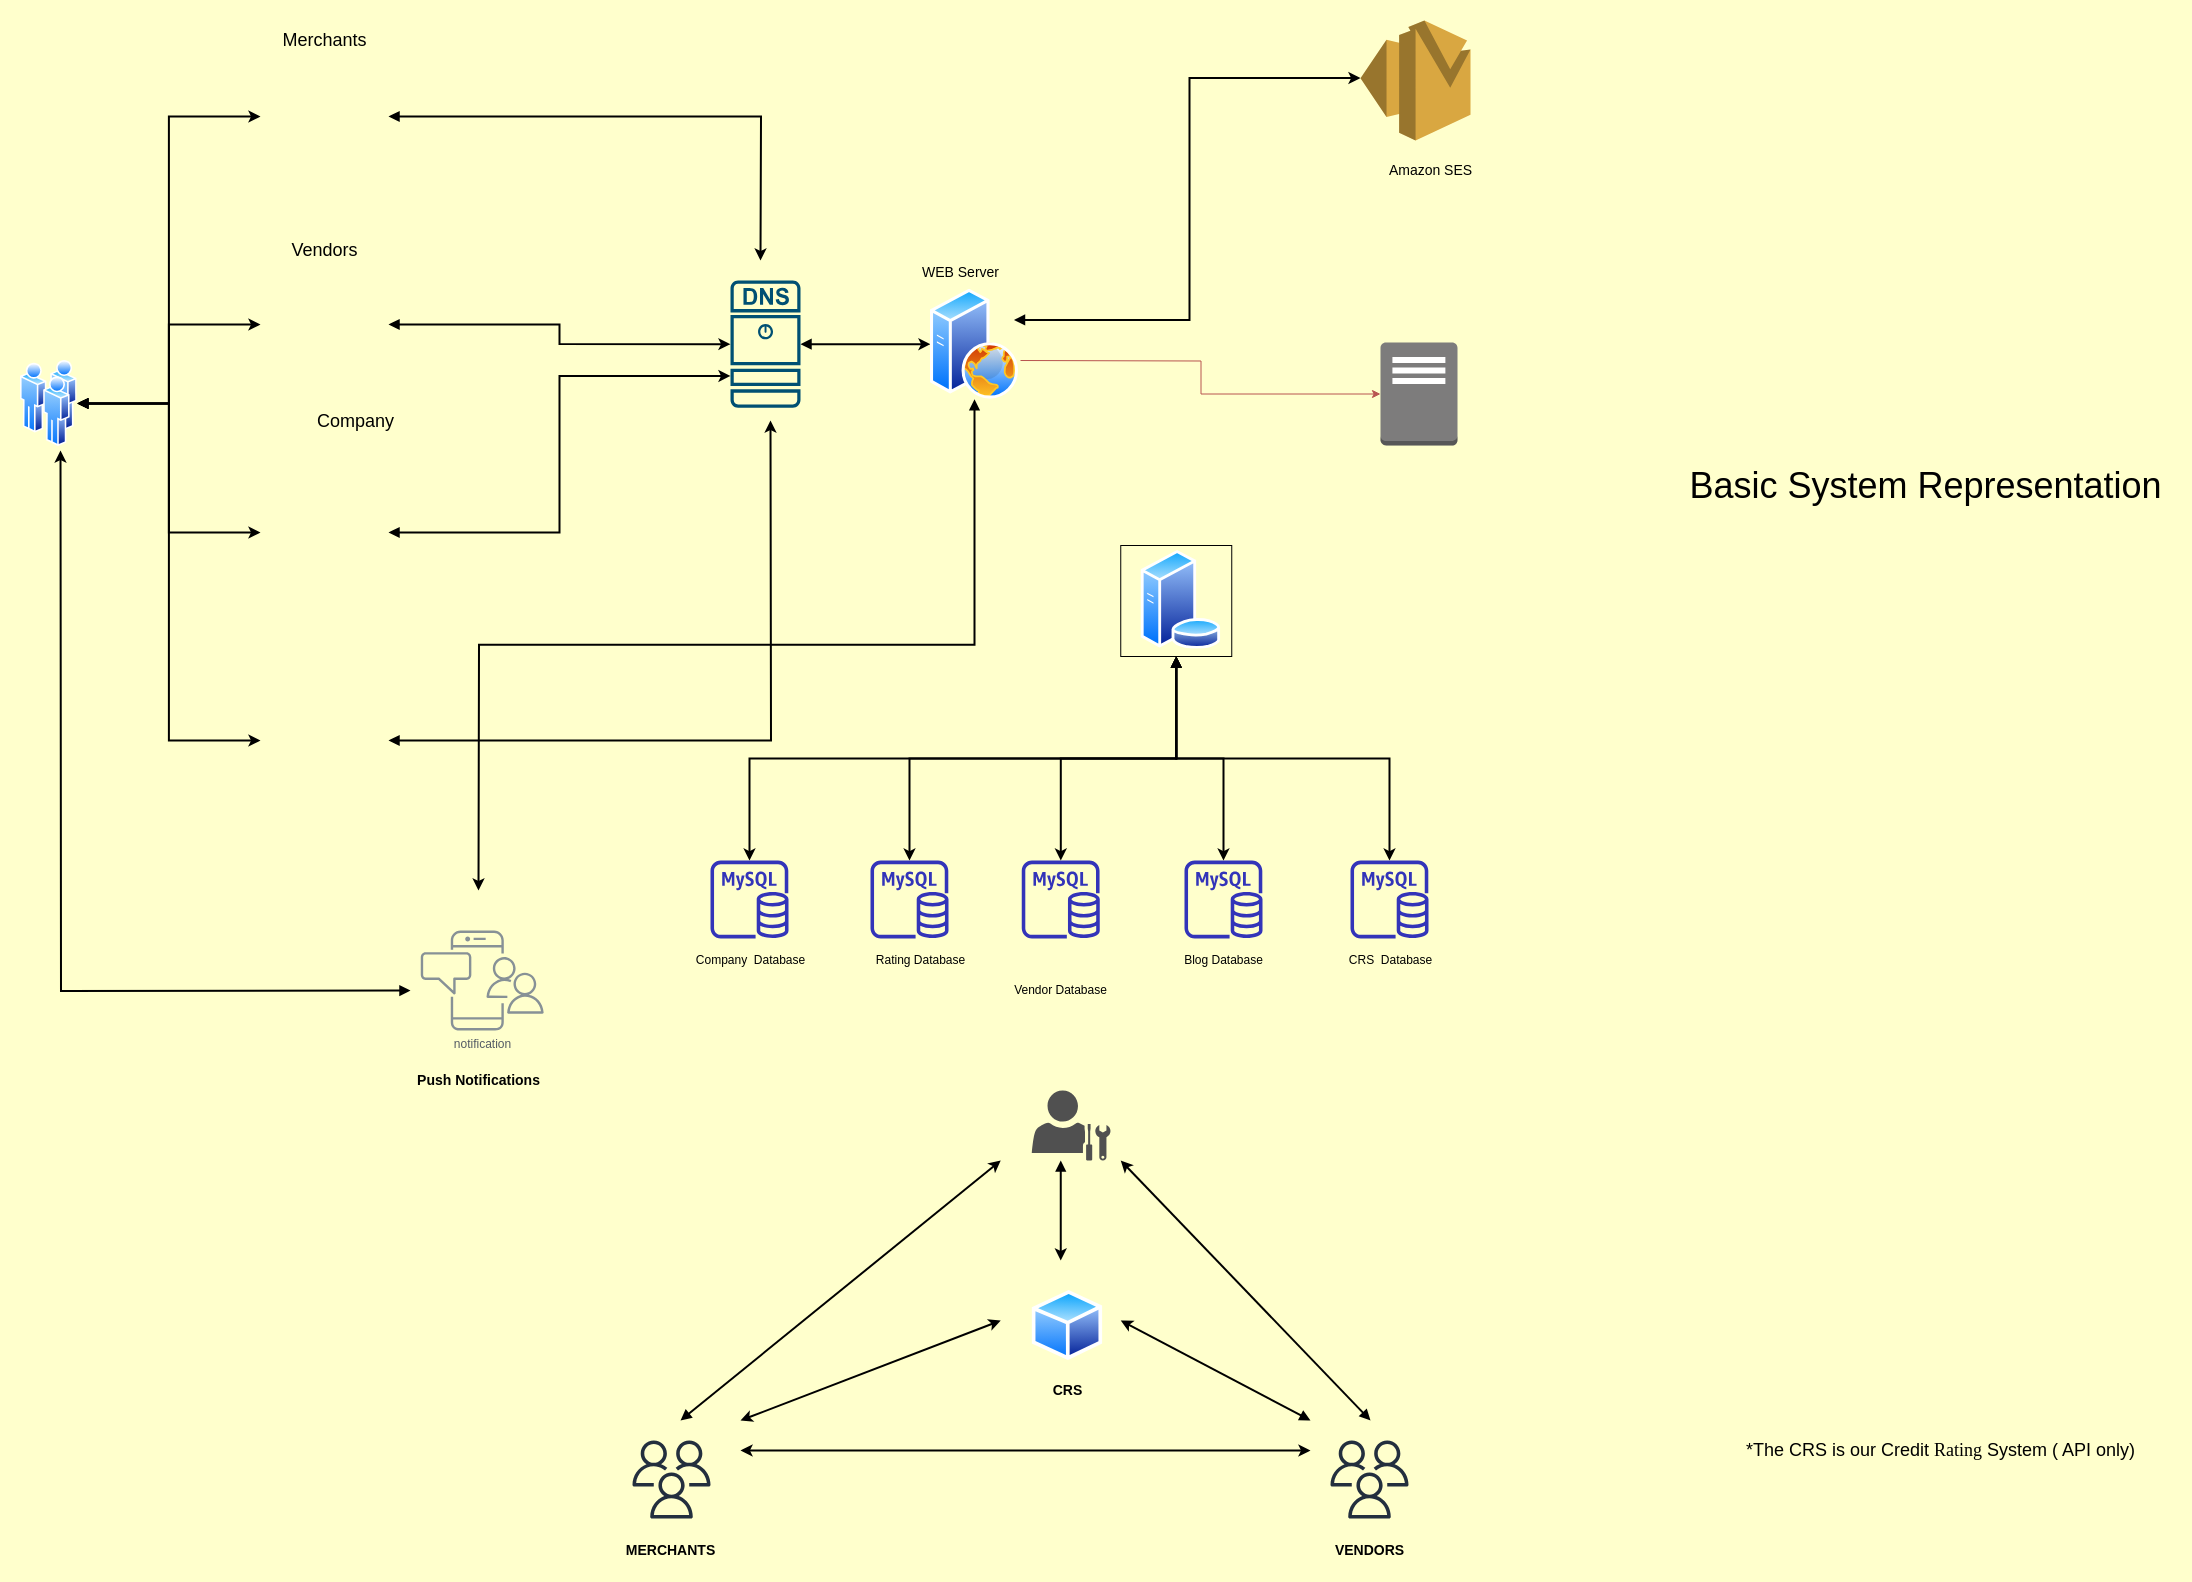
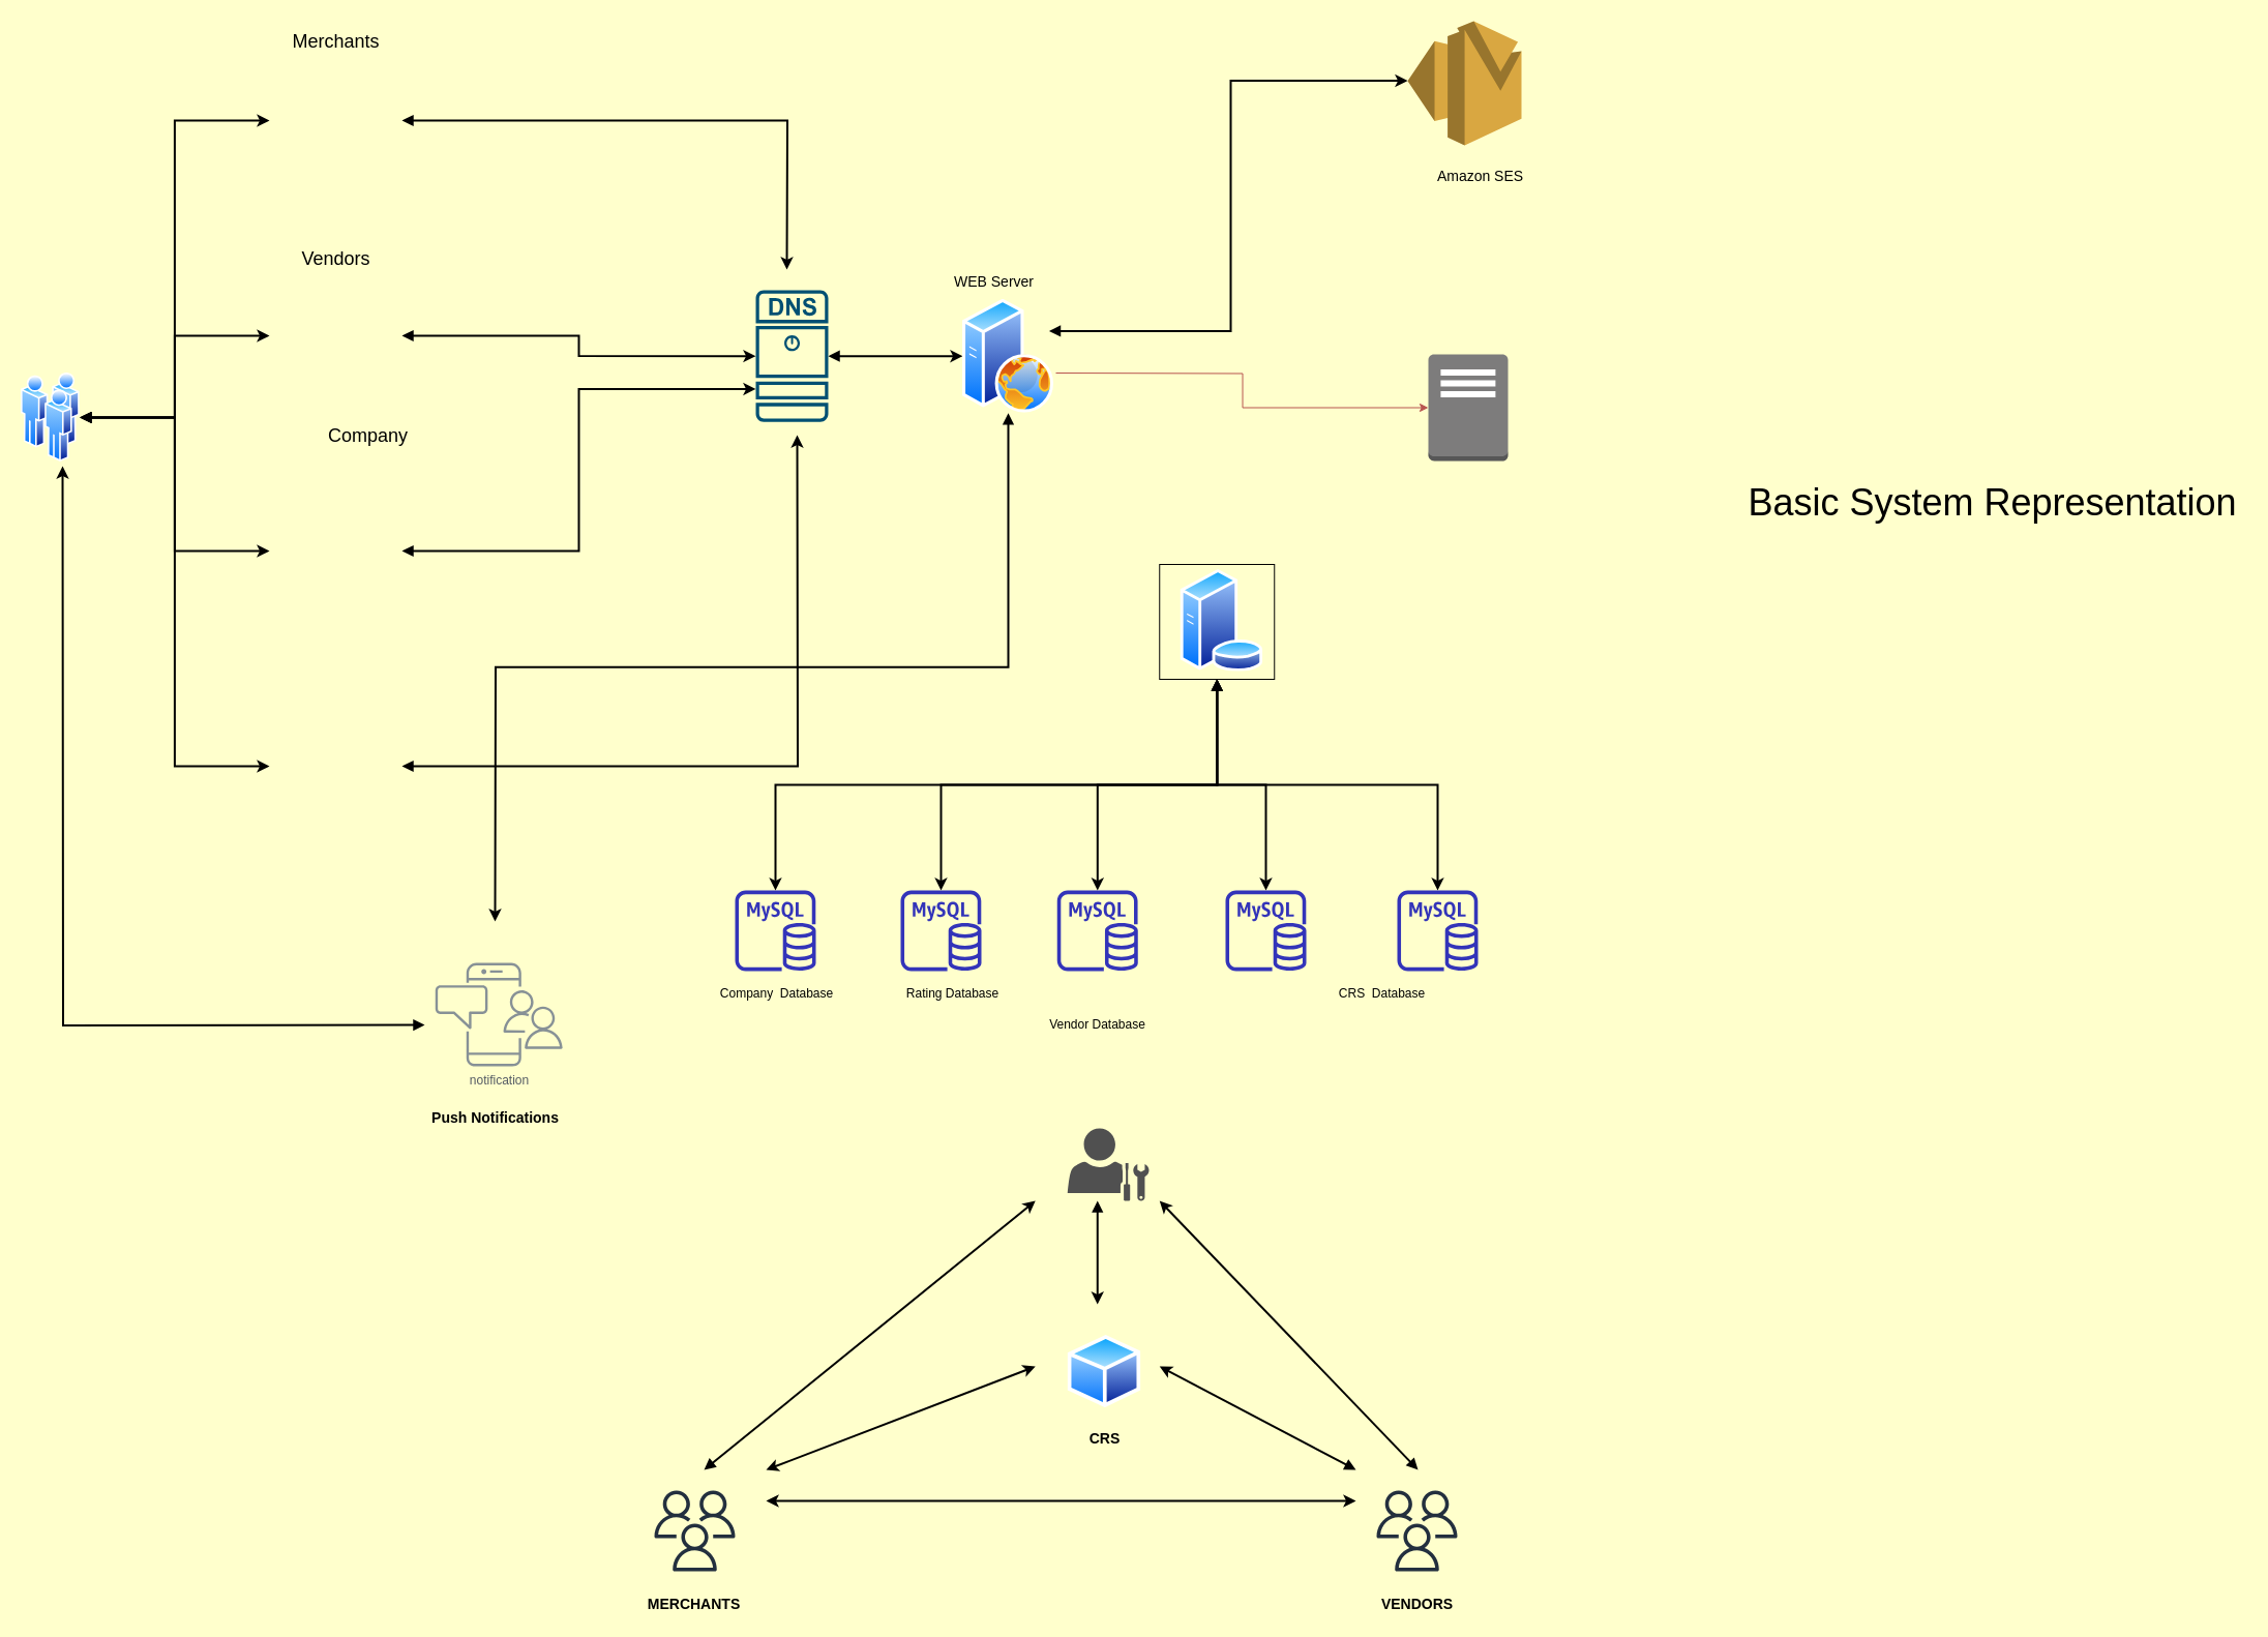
- <mxCell id="19" value="&lt;span style=&quot;font-family: &amp;#34;helvetica&amp;#34;&quot;&gt;Blog Database&lt;/span&gt;" style="text;html=1;align=center;verticalAlign=middle;resizable=0;points=[];autosize=1;" parent="1" vertex="1"><mxGeometry x="1178" y="950" width="90" height="20" as="geometry" /></mxCell>
- <mxCell id="21" value="&lt;span style=&quot;font-family: &amp;#34;helvetica&amp;#34;&quot;&gt;CRS&amp;nbsp;&lt;/span&gt;&lt;span style=&quot;font-family: &amp;#34;helvetica&amp;#34;&quot;&gt;&amp;nbsp;Database&lt;/span&gt;" style="text;html=1;align=center;verticalAlign=middle;resizable=0;points=[];autosize=1;" parent="1" vertex="1"><mxGeometry x="1340" y="950" width="100" height="20" as="geometry" /></mxCell>
+ <mxCell id="21" value="&lt;span style=&quot;font-family: &amp;#34;helvetica&amp;#34;&quot;&gt;CRS&amp;nbsp;&lt;/span&gt;&lt;span style=&quot;font-family: &amp;#34;helvetica&amp;#34;&quot;&gt;&amp;nbsp;Database&lt;/span&gt;" style="text;html=1;align=center;verticalAlign=middle;resizable=0;points=[];autosize=1;" parent="1" vertex="1"><mxGeometry x="1285" y="950" width="100" height="20" as="geometry" /></mxCell>
- <mxCell id="12" value="&lt;font style=&quot;font-size: 18px&quot;&gt;*The CRS is our Credit &lt;font face=&quot;Times New Roman&quot;&gt;Rating&lt;/font&gt; System ( API only)&lt;/font&gt;" style="text;html=1;align=center;verticalAlign=middle;resizable=0;points=[];autosize=1;" parent="1" vertex="1"><mxGeometry x="1740" y="1440" width="400" height="20" as="geometry" /></mxCell>
